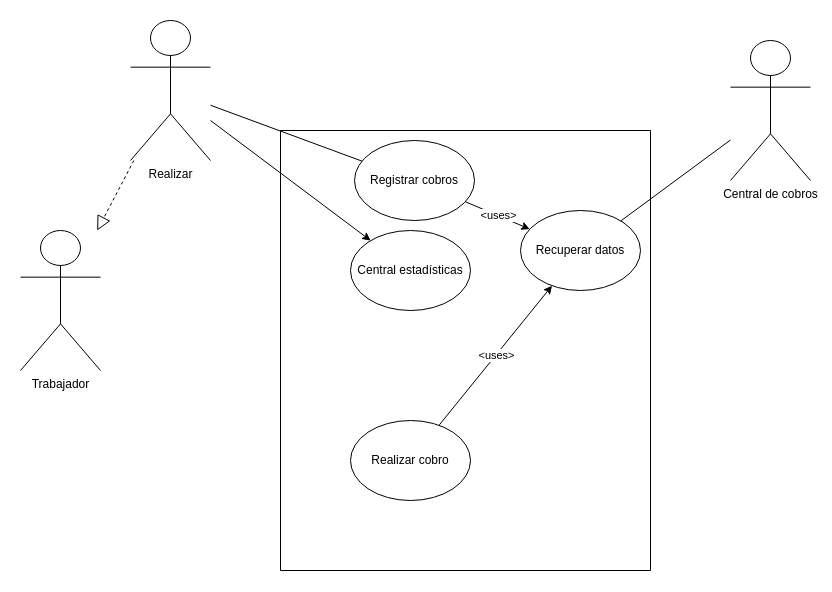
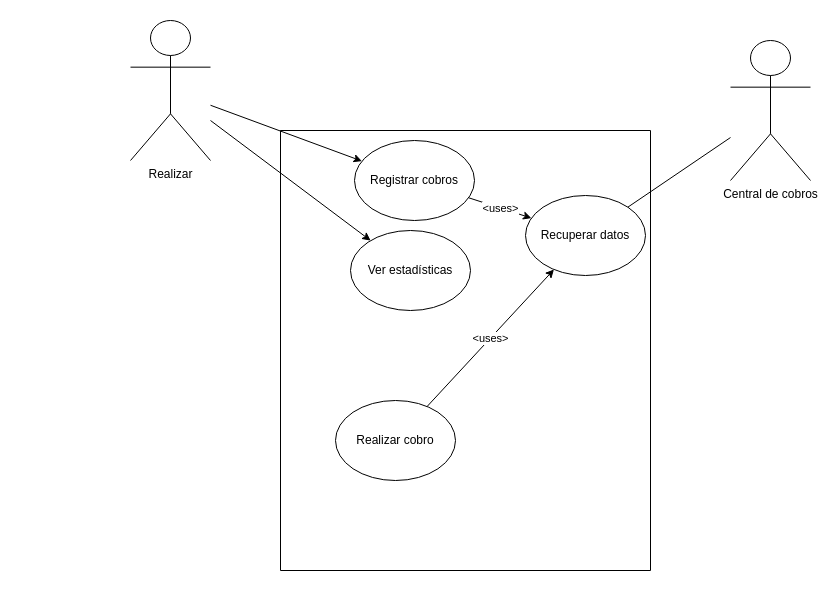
- <mxCell id="14" value="" style="endArrow=none;html=1;rounded=0;" edge="1" parent="1" source="12" target="4"><mxGeometry width="50" height="50" relative="1" as="geometry"><mxPoint x="110" y="307.279" as="sourcePoint" /><mxPoint x="364" y="290" as="targetPoint" /></mxGeometry></mxCell>
+ <mxCell id="14" value="" style="endArrow=classic;html=1;rounded=0;" edge="1" parent="1" source="12" target="4"><mxGeometry width="50" height="50" relative="1" as="geometry"><mxPoint x="110" y="307.279" as="sourcePoint" /><mxPoint x="364" y="290" as="targetPoint" /></mxGeometry></mxCell>
- <mxCell id="13" value="" style="endArrow=block;dashed=1;endFill=0;endSize=12;html=1;rounded=0;" edge="1" parent="1" source="12" target="11"><mxGeometry width="160" relative="1" as="geometry"><mxPoint x="140" y="427.727" as="sourcePoint" /><mxPoint x="110" y="377.273" as="targetPoint" /></mxGeometry></mxCell>
- <mxCell id="6" value="Recuperar datos" style="ellipse;whiteSpace=wrap;html=1;" vertex="1" parent="2"><mxGeometry x="240" y="80" width="120" height="80" as="geometry" /></mxCell>
+ <mxCell id="6" value="Recuperar datos" style="ellipse;whiteSpace=wrap;html=1;" vertex="1" parent="2"><mxGeometry x="245" y="65" width="120" height="80" as="geometry" /></mxCell>
- <mxCell id="5" value="Central estadísticas" style="ellipse;whiteSpace=wrap;html=1;" vertex="1" parent="2"><mxGeometry x="70" y="100" width="120" height="80" as="geometry" /></mxCell>
+ <mxCell id="5" value="Ver estadísticas" style="ellipse;whiteSpace=wrap;html=1;" vertex="1" parent="2"><mxGeometry x="70" y="100" width="120" height="80" as="geometry" /></mxCell>
- <mxCell id="11" value="Trabajador" style="shape=umlActor;verticalLabelPosition=bottom;verticalAlign=top;html=1;outlineConnect=0;" vertex="1" parent="1"><mxGeometry x="20" y="230" width="80" height="140" as="geometry" /></mxCell>
- <mxCell id="3" value="Realizar cobro" style="ellipse;whiteSpace=wrap;html=1;" vertex="1" parent="2"><mxGeometry x="70" y="290" width="120" height="80" as="geometry" /></mxCell>
+ <mxCell id="3" value="Realizar cobro" style="ellipse;whiteSpace=wrap;html=1;" vertex="1" parent="2"><mxGeometry x="55" y="270" width="120" height="80" as="geometry" /></mxCell>
